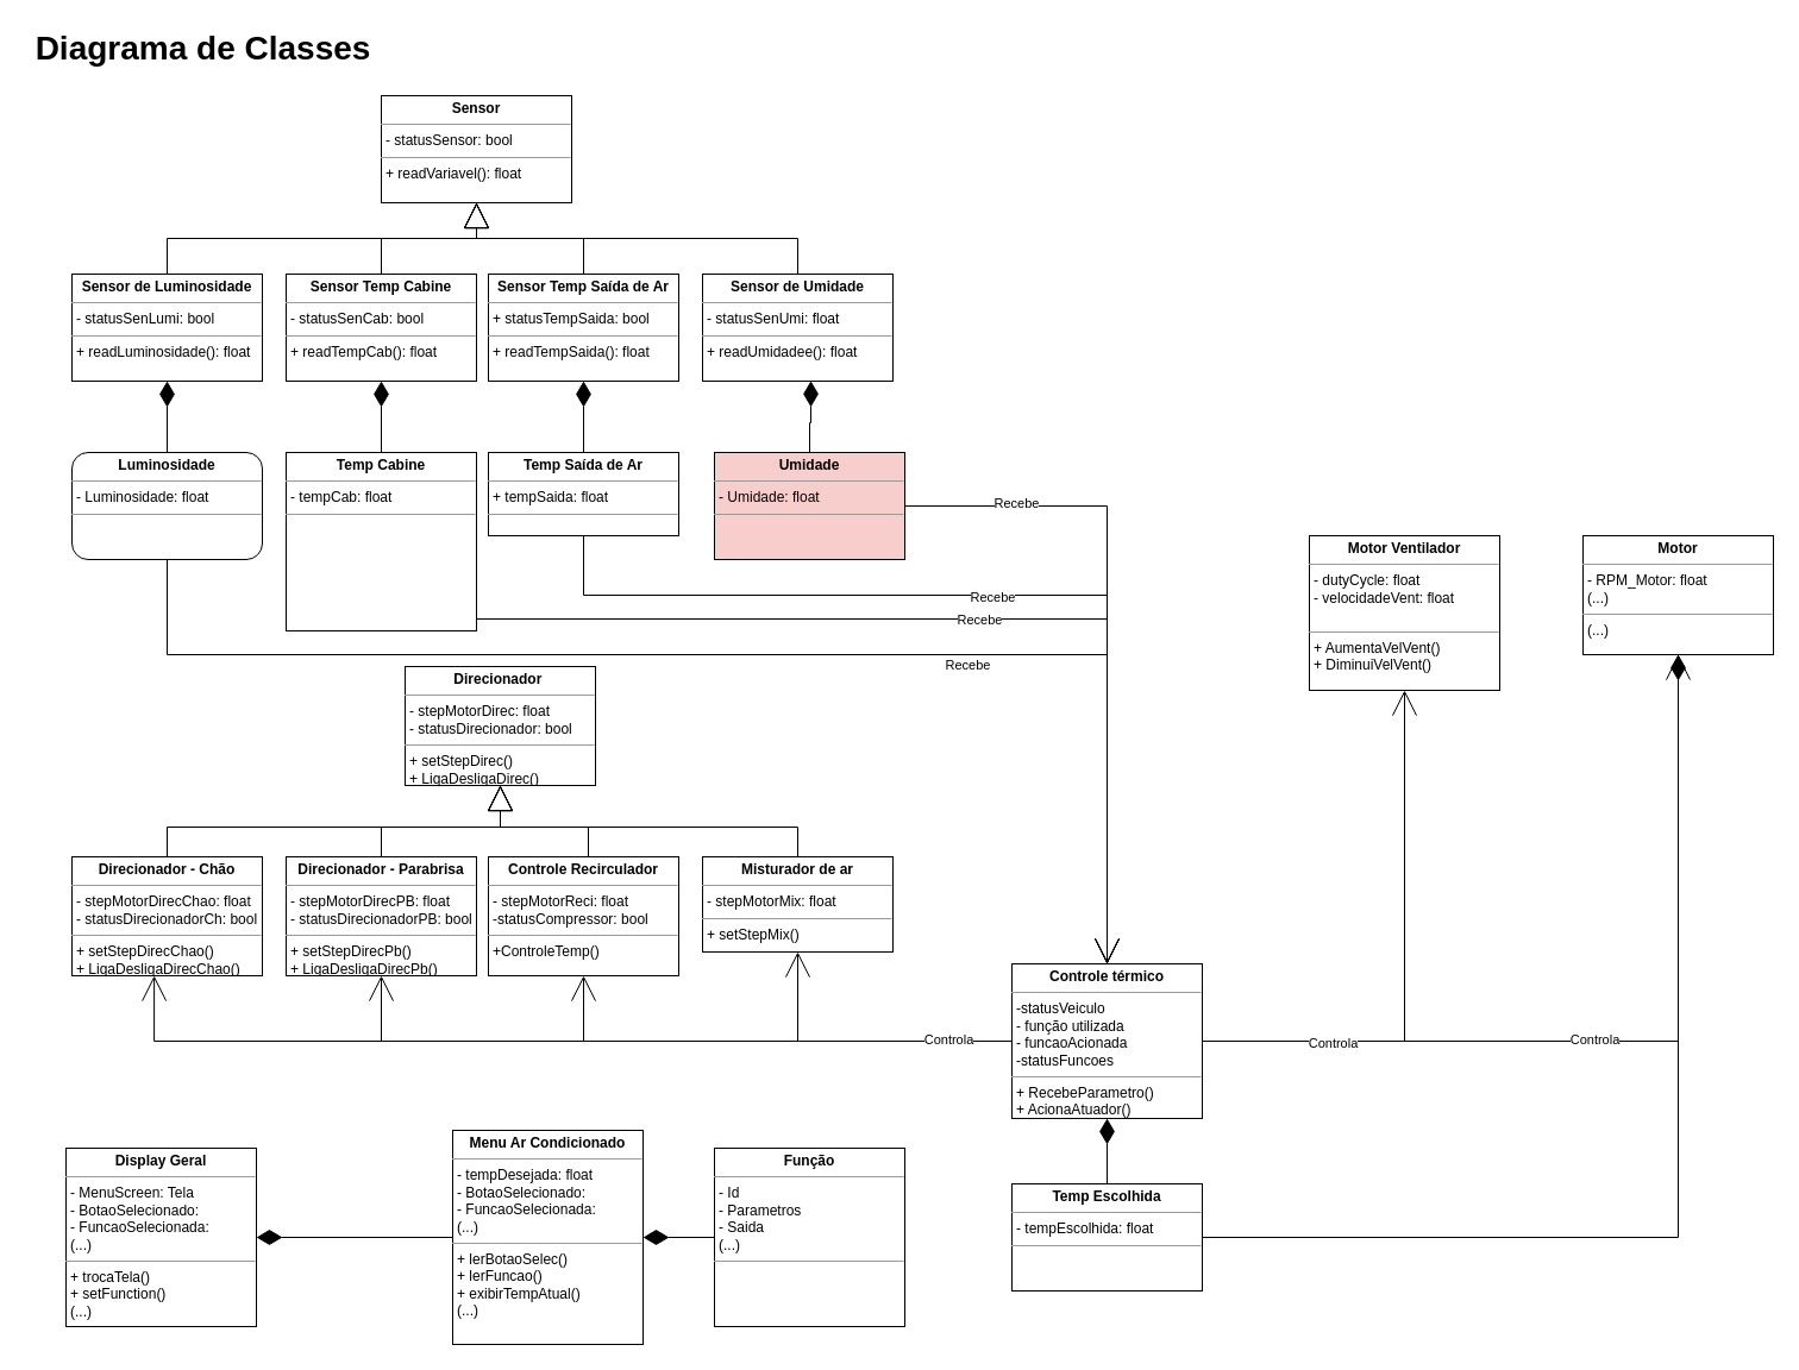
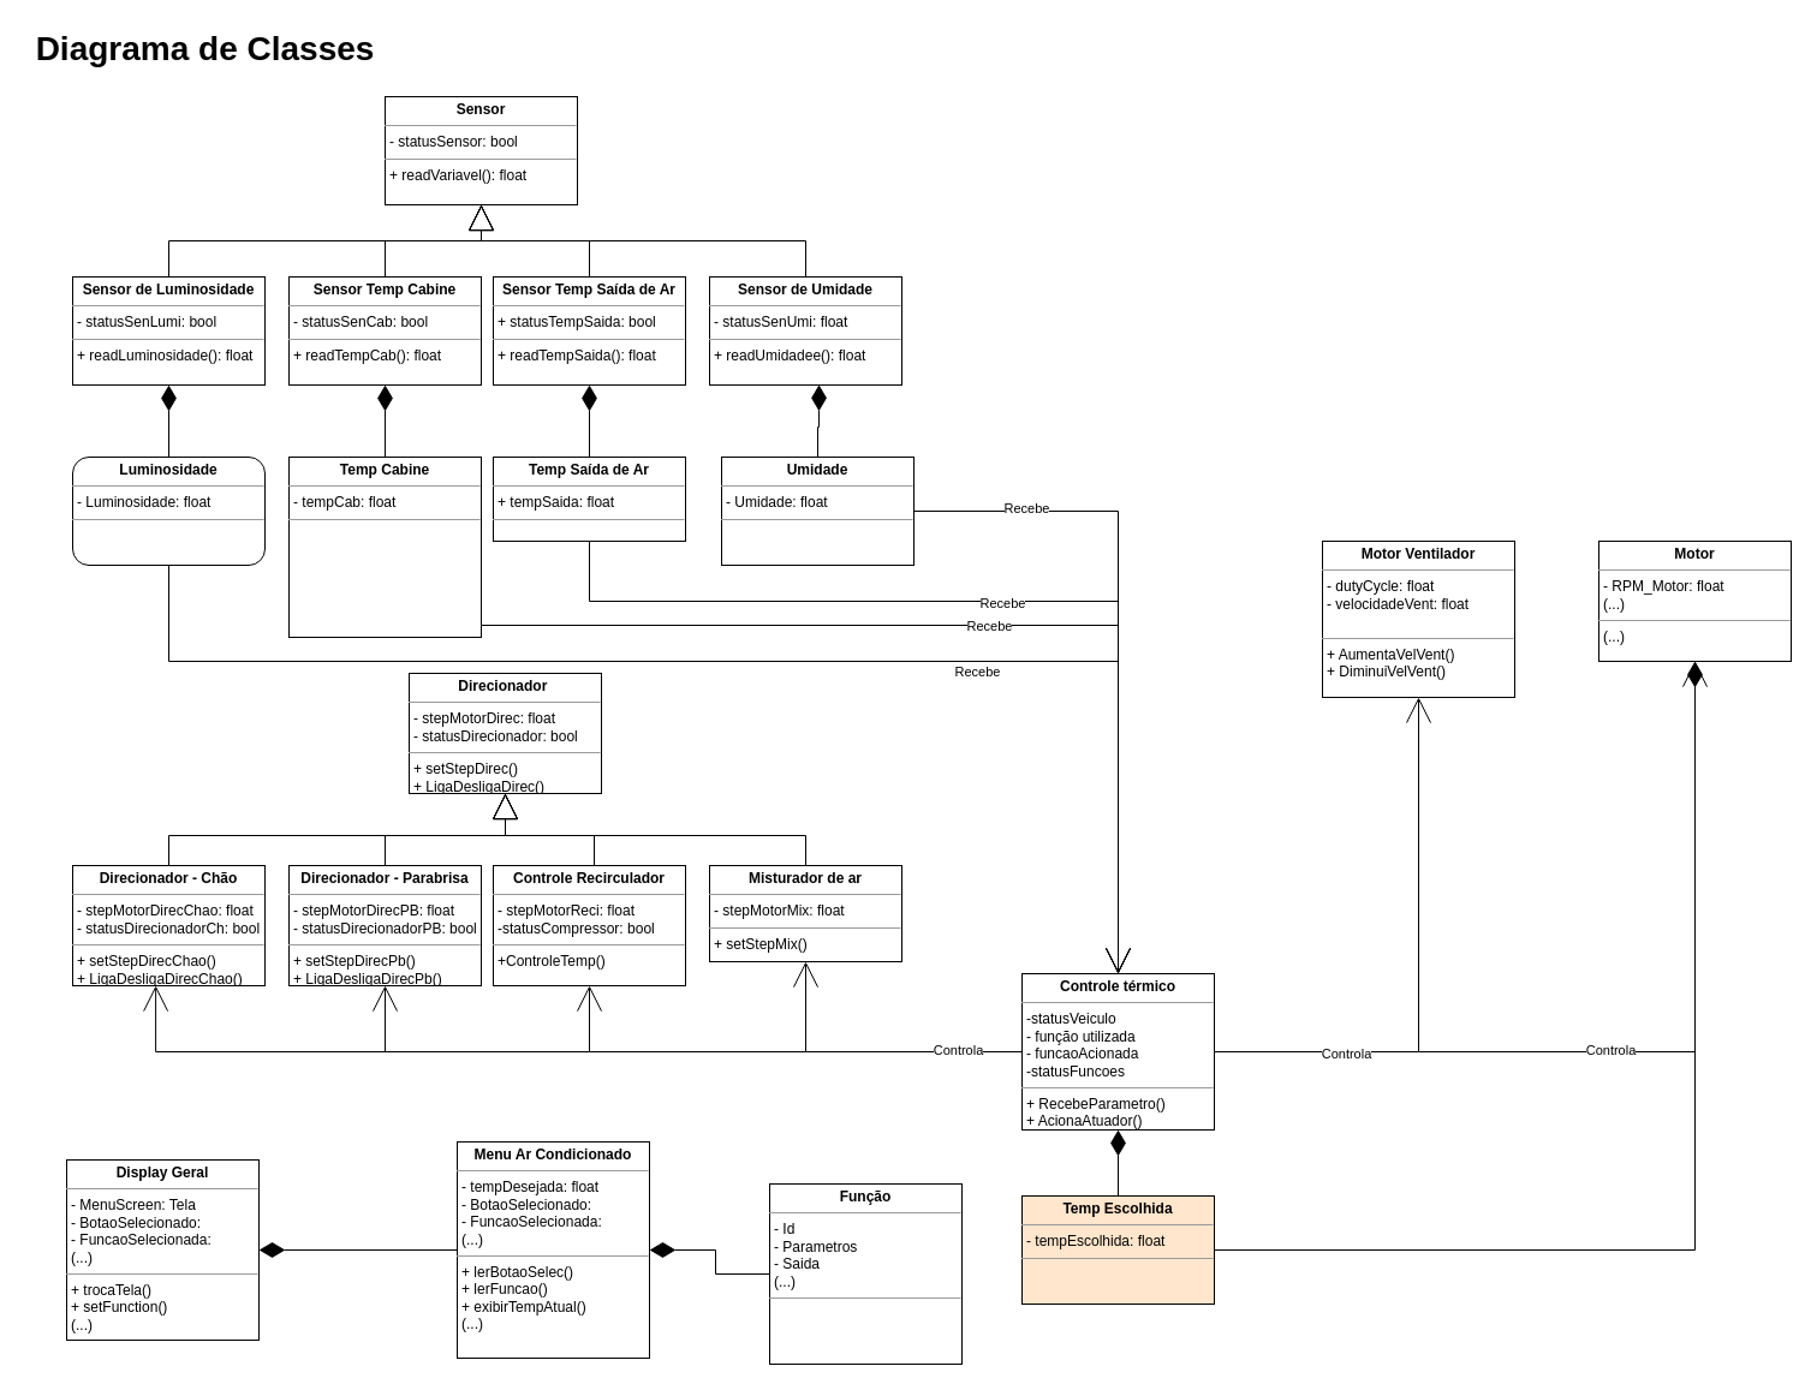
- <mxCell id="31" value="&lt;p style=&quot;margin: 0px ; margin-top: 4px ; text-align: center&quot;&gt;&lt;b&gt;Umidade&lt;/b&gt;&lt;/p&gt;&lt;hr size=&quot;1&quot;&gt;&lt;p style=&quot;margin: 0px ; margin-left: 4px&quot;&gt;- Umidade: float&lt;/p&gt;&lt;hr size=&quot;1&quot;&gt;&lt;p style=&quot;margin: 0px ; margin-left: 4px&quot;&gt;&lt;br&gt;&lt;/p&gt;" style="verticalAlign=top;align=left;overflow=fill;fontSize=12;fontFamily=Helvetica;html=1;fillColor=#f8cecc;" parent="1" vertex="1"><mxGeometry x="600" y="380" width="160" height="90" as="geometry" /></mxCell>
+ <mxCell id="31" value="&lt;p style=&quot;margin: 0px ; margin-top: 4px ; text-align: center&quot;&gt;&lt;b&gt;Umidade&lt;/b&gt;&lt;/p&gt;&lt;hr size=&quot;1&quot;&gt;&lt;p style=&quot;margin: 0px ; margin-left: 4px&quot;&gt;- Umidade: float&lt;/p&gt;&lt;hr size=&quot;1&quot;&gt;&lt;p style=&quot;margin: 0px ; margin-left: 4px&quot;&gt;&lt;br&gt;&lt;/p&gt;" style="verticalAlign=top;align=left;overflow=fill;fontSize=12;fontFamily=Helvetica;html=1;" parent="1" vertex="1"><mxGeometry x="600" y="380" width="160" height="90" as="geometry" /></mxCell>
- <mxCell id="37" value="&lt;p style=&quot;margin: 0px ; margin-top: 4px ; text-align: center&quot;&gt;&lt;b&gt;Função&lt;/b&gt;&lt;/p&gt;&lt;hr size=&quot;1&quot;&gt;&lt;p style=&quot;margin: 0px ; margin-left: 4px&quot;&gt;- Id&lt;/p&gt;&lt;p style=&quot;margin: 0px ; margin-left: 4px&quot;&gt;- Parametros&lt;/p&gt;&lt;p style=&quot;margin: 0px ; margin-left: 4px&quot;&gt;- Saida&lt;/p&gt;&lt;p style=&quot;margin: 0px ; margin-left: 4px&quot;&gt;(...)&lt;/p&gt;&lt;hr size=&quot;1&quot;&gt;&lt;p style=&quot;margin: 0px ; margin-left: 4px&quot;&gt;&lt;br&gt;&lt;/p&gt;" style="verticalAlign=top;align=left;overflow=fill;fontSize=12;fontFamily=Helvetica;html=1;" parent="1" vertex="1"><mxGeometry x="600" y="965" width="160" height="150" as="geometry" /></mxCell>
+ <mxCell id="37" value="&lt;p style=&quot;margin: 0px ; margin-top: 4px ; text-align: center&quot;&gt;&lt;b&gt;Função&lt;/b&gt;&lt;/p&gt;&lt;hr size=&quot;1&quot;&gt;&lt;p style=&quot;margin: 0px ; margin-left: 4px&quot;&gt;- Id&lt;/p&gt;&lt;p style=&quot;margin: 0px ; margin-left: 4px&quot;&gt;- Parametros&lt;/p&gt;&lt;p style=&quot;margin: 0px ; margin-left: 4px&quot;&gt;- Saida&lt;/p&gt;&lt;p style=&quot;margin: 0px ; margin-left: 4px&quot;&gt;(...)&lt;/p&gt;&lt;hr size=&quot;1&quot;&gt;&lt;p style=&quot;margin: 0px ; margin-left: 4px&quot;&gt;&lt;br&gt;&lt;/p&gt;" style="verticalAlign=top;align=left;overflow=fill;fontSize=12;fontFamily=Helvetica;html=1;" parent="1" vertex="1"><mxGeometry x="640" y="985" width="160" height="150" as="geometry" /></mxCell>
- <mxCell id="40" value="&lt;p style=&quot;margin: 0px ; margin-top: 4px ; text-align: center&quot;&gt;&lt;b&gt;Temp Escolhida&lt;/b&gt;&lt;/p&gt;&lt;hr size=&quot;1&quot;&gt;&lt;p style=&quot;margin: 0px ; margin-left: 4px&quot;&gt;- tempEscolhida: float&lt;/p&gt;&lt;hr size=&quot;1&quot;&gt;&lt;p style=&quot;margin: 0px ; margin-left: 4px&quot;&gt;&lt;br&gt;&lt;/p&gt;" style="verticalAlign=top;align=left;overflow=fill;fontSize=12;fontFamily=Helvetica;html=1;" parent="1" vertex="1"><mxGeometry x="850" y="995" width="160" height="90" as="geometry" /></mxCell>
+ <mxCell id="40" value="&lt;p style=&quot;margin: 0px ; margin-top: 4px ; text-align: center&quot;&gt;&lt;b&gt;Temp Escolhida&lt;/b&gt;&lt;/p&gt;&lt;hr size=&quot;1&quot;&gt;&lt;p style=&quot;margin: 0px ; margin-left: 4px&quot;&gt;- tempEscolhida: float&lt;/p&gt;&lt;hr size=&quot;1&quot;&gt;&lt;p style=&quot;margin: 0px ; margin-left: 4px&quot;&gt;&lt;br&gt;&lt;/p&gt;" style="verticalAlign=top;align=left;overflow=fill;fontSize=12;fontFamily=Helvetica;html=1;fillColor=#ffe6cc;" parent="1" vertex="1"><mxGeometry x="850" y="995" width="160" height="90" as="geometry" /></mxCell>
